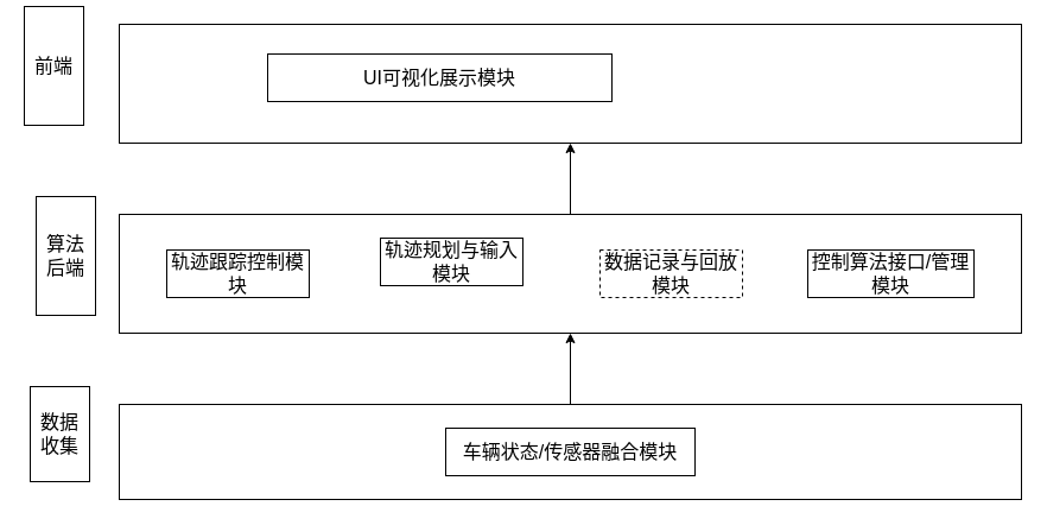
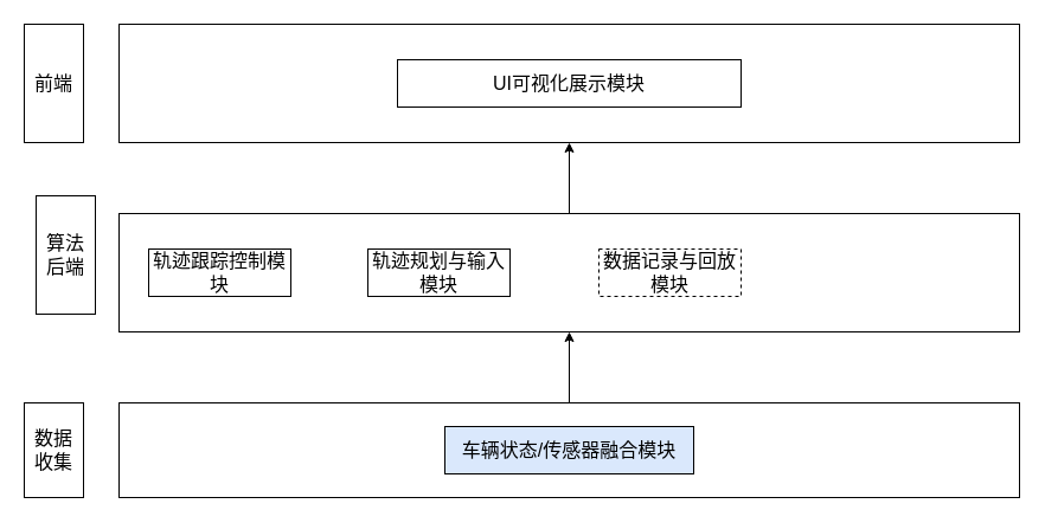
- <mxCell id="15" value="前端" style="rounded=0;whiteSpace=wrap;html=1;fontSize=16;" vertex="1" parent="1"><mxGeometry x="20" y="5" width="50" height="100" as="geometry" /></mxCell>
+ <mxCell id="15" value="前端" style="rounded=0;whiteSpace=wrap;html=1;fontSize=16;" vertex="1" parent="1"><mxGeometry x="20" y="20" width="50" height="100" as="geometry" /></mxCell>
- <mxCell id="7" value="UI可视化展示模块" style="rounded=0;whiteSpace=wrap;html=1;fontSize=16;" vertex="1" parent="1"><mxGeometry x="225" y="45" width="290" height="40" as="geometry" /></mxCell>
+ <mxCell id="7" value="UI可视化展示模块" style="rounded=0;whiteSpace=wrap;html=1;fontSize=16;" vertex="1" parent="1"><mxGeometry x="335" y="50" width="290" height="40" as="geometry" /></mxCell>
- <mxCell id="9" value="轨迹规划与输入模块" style="rounded=0;whiteSpace=wrap;html=1;fontSize=16;" vertex="1" parent="1"><mxGeometry x="320" y="200" width="120" height="40" as="geometry" /></mxCell>
+ <mxCell id="9" value="轨迹规划与输入模块" style="rounded=0;whiteSpace=wrap;html=1;fontSize=16;" vertex="1" parent="1"><mxGeometry x="310" y="210" width="120" height="40" as="geometry" /></mxCell>
- <mxCell id="8" value="轨迹跟踪控制模块" style="rounded=0;whiteSpace=wrap;html=1;fontSize=16;" vertex="1" parent="1"><mxGeometry x="140" y="210" width="120" height="40" as="geometry" /></mxCell>
+ <mxCell id="8" value="轨迹跟踪控制模块" style="rounded=0;whiteSpace=wrap;html=1;fontSize=16;" vertex="1" parent="1"><mxGeometry x="125" y="210" width="120" height="40" as="geometry" /></mxCell>
- <mxCell id="12" value="控制算法接口/管理模块" style="rounded=0;whiteSpace=wrap;html=1;fontSize=16;" vertex="1" parent="1"><mxGeometry x="680" y="210" width="140" height="40" as="geometry" /></mxCell>
- <mxCell id="14" value="数据&lt;div&gt;收集&lt;/div&gt;" style="rounded=0;whiteSpace=wrap;html=1;fontSize=16;" vertex="1" parent="1"><mxGeometry x="25" y="325" width="50" height="80" as="geometry" /></mxCell>
+ <mxCell id="14" value="数据&lt;div&gt;收集&lt;/div&gt;" style="rounded=0;whiteSpace=wrap;html=1;fontSize=16;" vertex="1" parent="1"><mxGeometry x="20" y="340" width="50" height="80" as="geometry" /></mxCell>
- <mxCell id="11" value="车辆状态/传感器融合模块" style="rounded=0;whiteSpace=wrap;html=1;fontSize=16;" vertex="1" parent="1"><mxGeometry x="375" y="360" width="210" height="40" as="geometry" /></mxCell>
+ <mxCell id="11" value="车辆状态/传感器融合模块" style="rounded=0;whiteSpace=wrap;html=1;fontSize=16;fillColor=#dae8fc;" vertex="1" parent="1"><mxGeometry x="375" y="360" width="210" height="40" as="geometry" /></mxCell>
